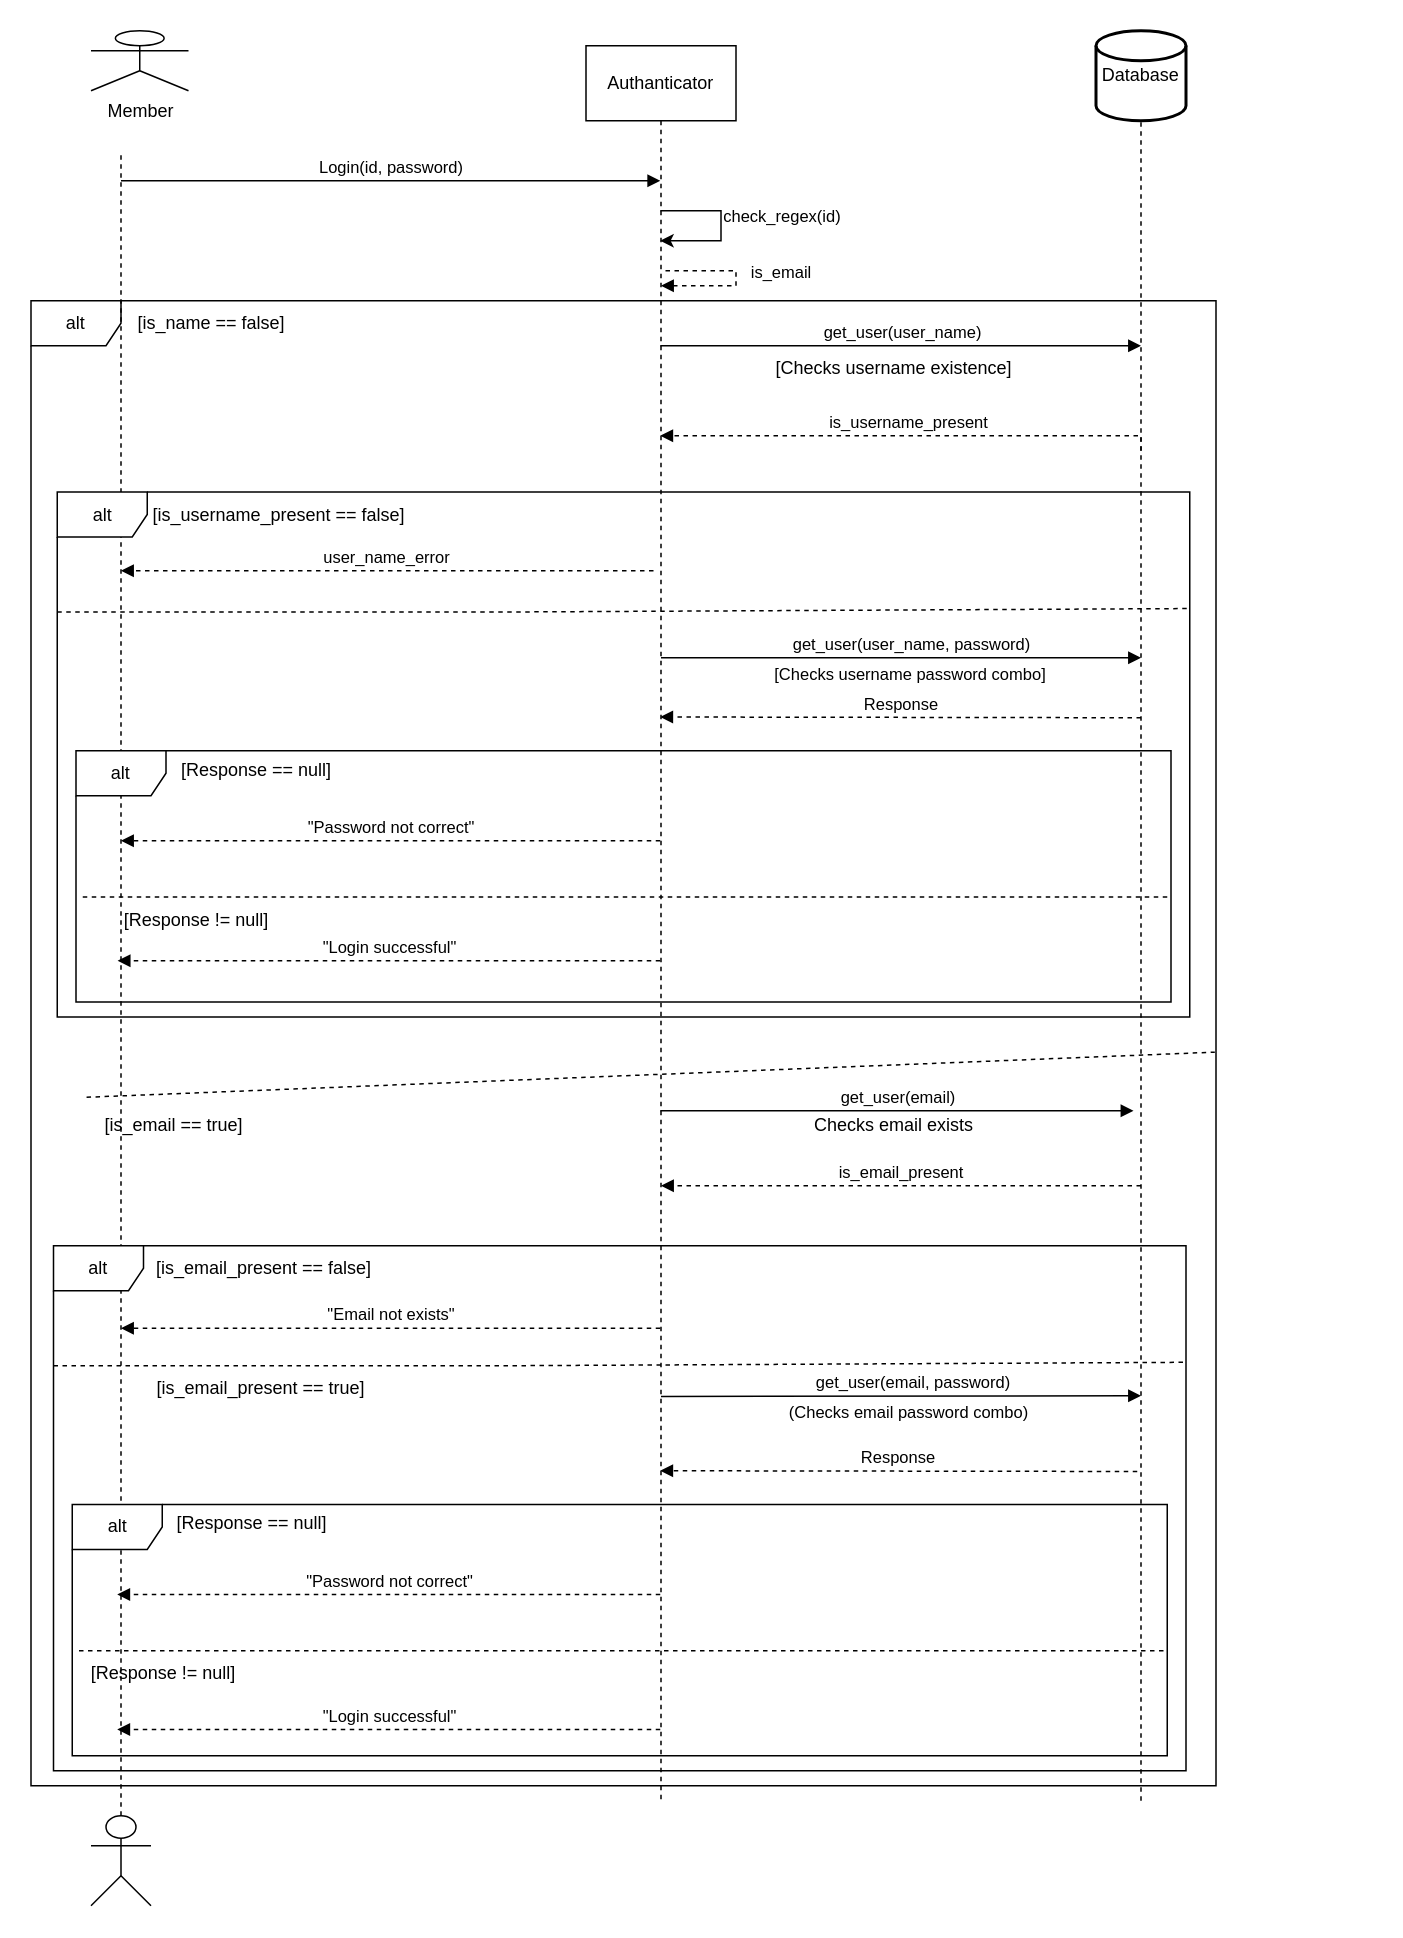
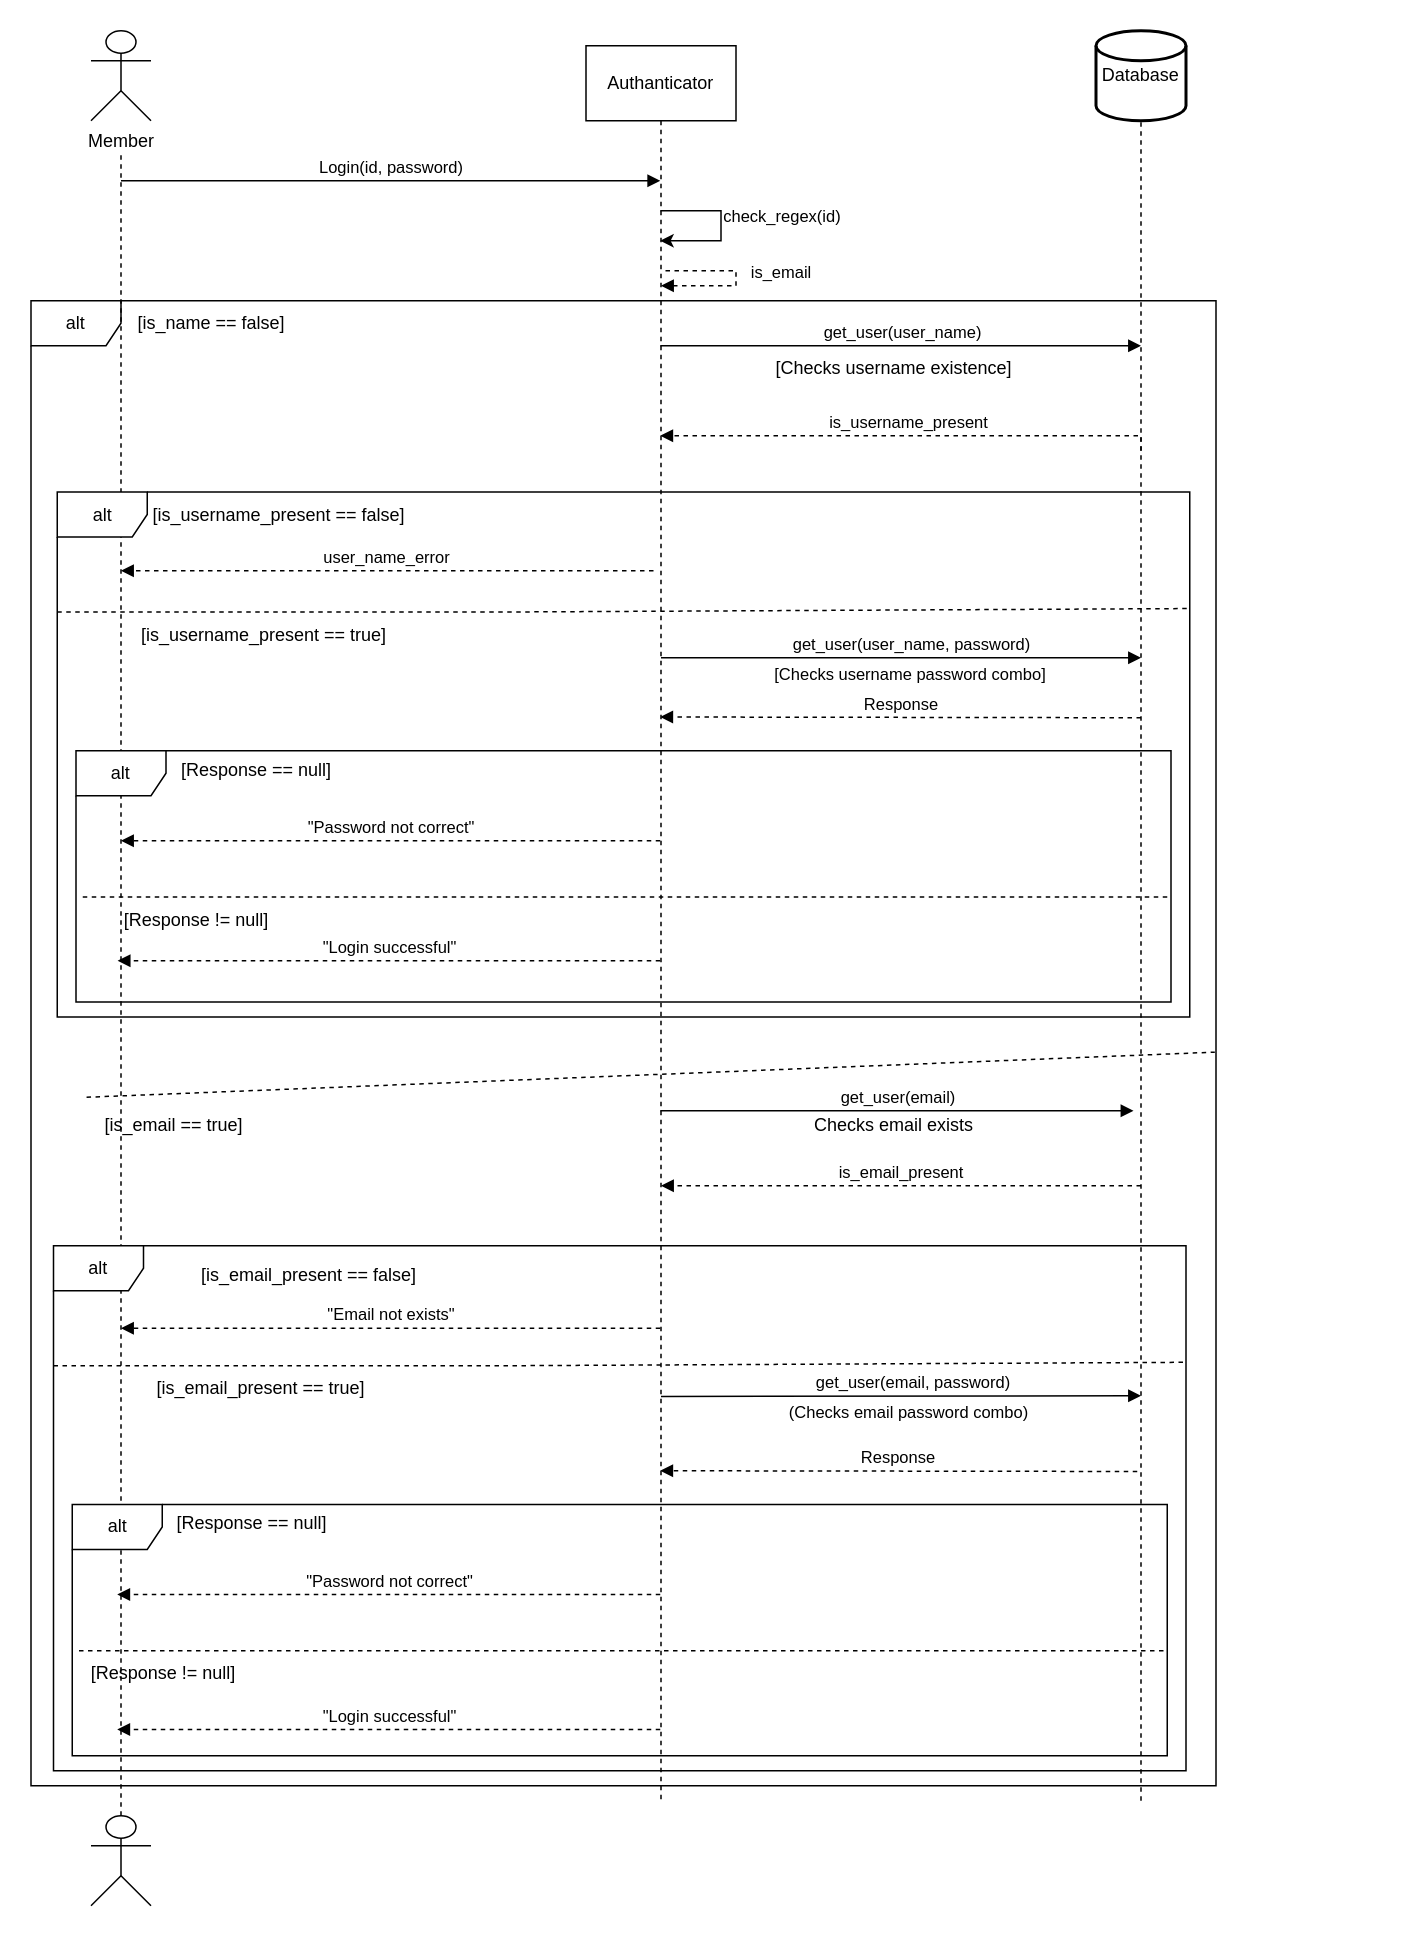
- <mxCell id="7" value="Member" style="shape=umlActor;verticalLabelPosition=bottom;verticalAlign=top;html=1;outlineConnect=0;" parent="1" vertex="1"><mxGeometry x="60" y="20" width="65" height="40" as="geometry" /></mxCell>
+ <mxCell id="7" value="Member" style="shape=umlActor;verticalLabelPosition=bottom;verticalAlign=top;html=1;outlineConnect=0;" parent="1" vertex="1"><mxGeometry x="60" y="20" width="40" height="60" as="geometry" /></mxCell>
+ <mxCell id="14" value="[is_username_present == true]" style="text;html=1;align=center;verticalAlign=middle;resizable=0;points=[];autosize=1;strokeColor=none;fillColor=none;sketch=1;curveFitting=1;jiggle=2;rounded=1;glass=1;" parent="1" vertex="1"><mxGeometry x="80" y="407.5" width="190" height="30" as="geometry" /></mxCell>
- <mxCell id="32" value="[is_email_present == false]" style="text;html=1;align=center;verticalAlign=middle;resizable=0;points=[];autosize=1;strokeColor=none;fillColor=none;" parent="1" vertex="1"><mxGeometry x="90" y="830" width="170" height="30" as="geometry" /></mxCell>
+ <mxCell id="32" value="[is_email_present == false]" style="text;html=1;align=center;verticalAlign=middle;resizable=0;points=[];autosize=1;strokeColor=none;fillColor=none;" parent="1" vertex="1"><mxGeometry x="120" y="835" width="170" height="30" as="geometry" /></mxCell>
